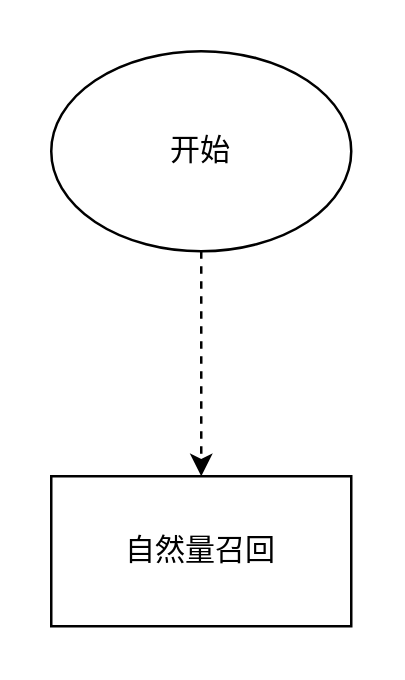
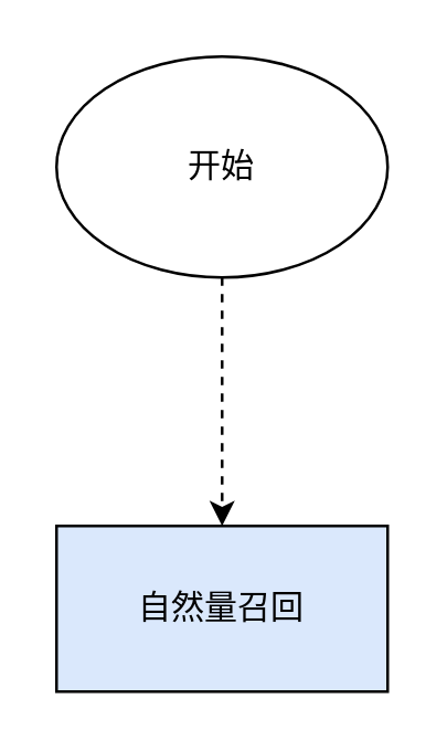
- <mxCell id="4" value="自然量召回" style="whiteSpace=wrap;html=1;" vertex="1" parent="1"><mxGeometry x="20" y="190" width="120" height="60" as="geometry" /></mxCell>
+ <mxCell id="4" value="自然量召回" style="whiteSpace=wrap;html=1;fillColor=#dae8fc;" vertex="1" parent="1"><mxGeometry x="20" y="190" width="120" height="60" as="geometry" /></mxCell>
